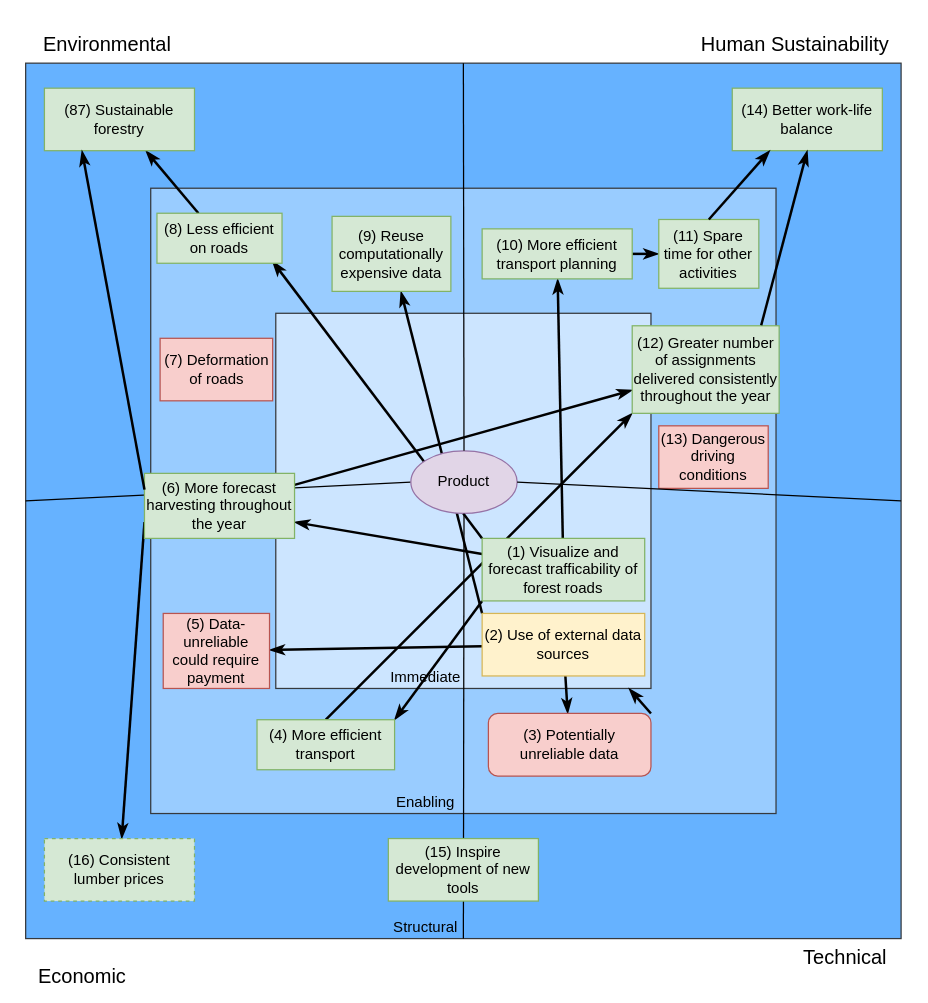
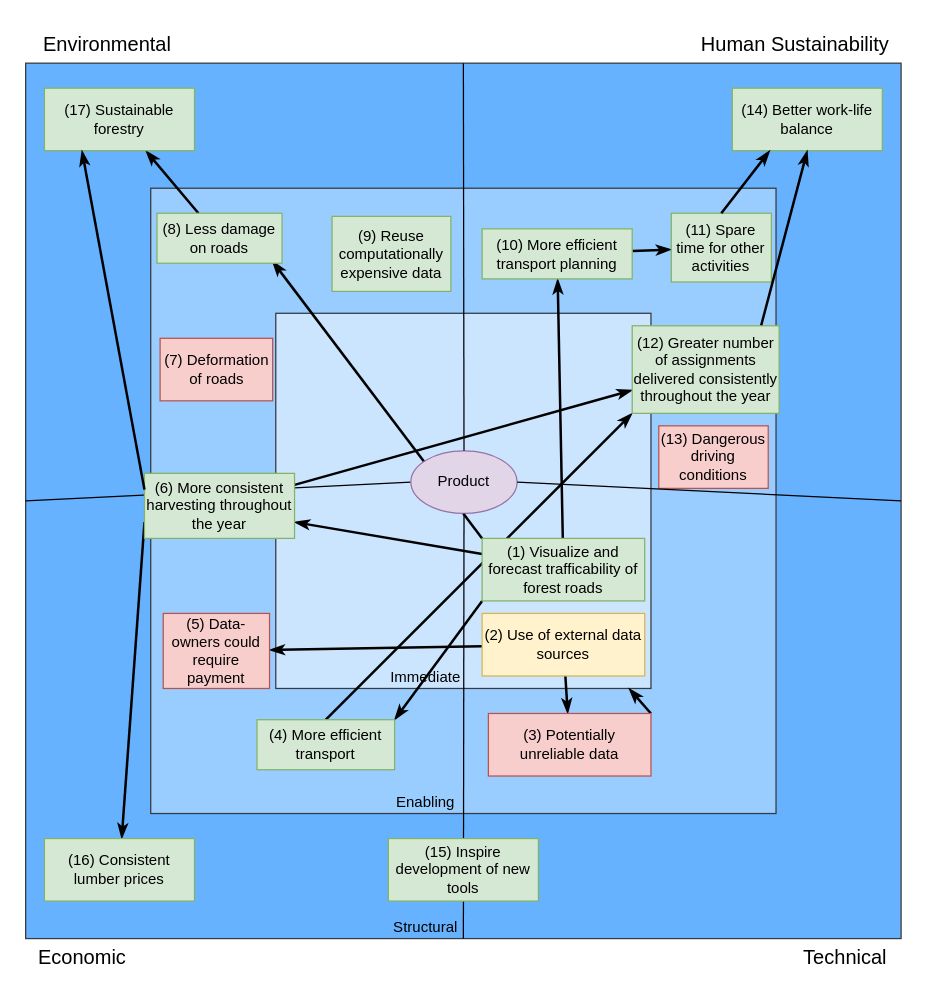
- <mxCell id="27" value="(87) Sustainable forestry" style="rounded=0;whiteSpace=wrap;html=1;fillColor=#d5e8d4;strokeColor=#82b366;" parent="1" vertex="1"><mxGeometry x="35" y="70" width="120" height="50" as="geometry" /></mxCell>
+ <mxCell id="27" value="(17) Sustainable forestry" style="rounded=0;whiteSpace=wrap;html=1;fillColor=#d5e8d4;strokeColor=#82b366;" parent="1" vertex="1"><mxGeometry x="35" y="70" width="120" height="50" as="geometry" /></mxCell>
- <mxCell id="26" value="(8) Less efficient on roads" style="rounded=0;whiteSpace=wrap;html=1;fillColor=#d5e8d4;strokeColor=#82b366;" parent="1" vertex="1"><mxGeometry x="125" y="170" width="100" height="40" as="geometry" /></mxCell>
+ <mxCell id="26" value="(8) Less damage on roads" style="rounded=0;whiteSpace=wrap;html=1;fillColor=#d5e8d4;strokeColor=#82b366;" parent="1" vertex="1"><mxGeometry x="125" y="170" width="100" height="40" as="geometry" /></mxCell>
- <mxCell id="32" value="(11) Spare time for other activities" style="rounded=0;whiteSpace=wrap;html=1;fillColor=#d5e8d4;strokeColor=#82b366;" parent="1" vertex="1"><mxGeometry x="526.25" y="175" width="80" height="55" as="geometry" /></mxCell>
+ <mxCell id="32" value="(11) Spare time for other activities" style="rounded=0;whiteSpace=wrap;html=1;fillColor=#d5e8d4;strokeColor=#82b366;" parent="1" vertex="1"><mxGeometry x="536.25" y="170" width="80" height="55" as="geometry" /></mxCell>
- <mxCell id="15" style="rounded=0;orthogonalLoop=1;jettySize=auto;html=1;elbow=vertical;curved=0;exitX=0;exitY=0;exitDx=0;exitDy=0;strokeWidth=2;jumpStyle=none;endArrow=classicThin;endFill=1;" parent="1" source="33" target="34" edge="1"><mxGeometry relative="1" as="geometry" /></mxCell>
- <mxCell id="30" value="(6) More forecast harvesting throughout the year" style="rounded=0;whiteSpace=wrap;html=1;fillColor=#d5e8d4;strokeColor=#82b366;" parent="1" vertex="1"><mxGeometry x="115" y="378" width="120" height="52" as="geometry" /></mxCell>
+ <mxCell id="30" value="(6) More consistent harvesting throughout the year" style="rounded=0;whiteSpace=wrap;html=1;fillColor=#d5e8d4;strokeColor=#82b366;" parent="1" vertex="1"><mxGeometry x="115" y="378" width="120" height="52" as="geometry" /></mxCell>
- <mxCell id="37" value="(5) Data-unreliable could require payment" style="rounded=0;whiteSpace=wrap;html=1;fillColor=#f8cecc;strokeColor=#b85450;" parent="1" vertex="1"><mxGeometry x="130" y="490" width="85" height="60" as="geometry" /></mxCell>
+ <mxCell id="37" value="(5) Data-owners could require payment" style="rounded=0;whiteSpace=wrap;html=1;fillColor=#f8cecc;strokeColor=#b85450;" parent="1" vertex="1"><mxGeometry x="130" y="490" width="85" height="60" as="geometry" /></mxCell>
- <mxCell id="35" value="(3) Potentially unreliable data" style="whiteSpace=wrap;html=1;fillColor=#f8cecc;strokeColor=#b85450;rounded=1;" parent="1" vertex="1"><mxGeometry x="390" y="570" width="130" height="50" as="geometry" /></mxCell>
+ <mxCell id="35" value="(3) Potentially unreliable data" style="rounded=0;whiteSpace=wrap;html=1;fillColor=#f8cecc;strokeColor=#b85450;" parent="1" vertex="1"><mxGeometry x="390" y="570" width="130" height="50" as="geometry" /></mxCell>
- <mxCell id="29" value="(16) Consistent lumber prices" style="rounded=0;whiteSpace=wrap;html=1;fillColor=#d5e8d4;strokeColor=#82b366;dashed=1;" parent="1" vertex="1"><mxGeometry x="35" y="670" width="120" height="50" as="geometry" /></mxCell>
+ <mxCell id="29" value="(16) Consistent lumber prices" style="rounded=0;whiteSpace=wrap;html=1;fillColor=#d5e8d4;strokeColor=#82b366;" parent="1" vertex="1"><mxGeometry x="35" y="670" width="120" height="50" as="geometry" /></mxCell>
- <mxCell id="24" value="Economic" style="text;html=1;align=center;verticalAlign=middle;resizable=0;points=[];autosize=1;strokeColor=none;fillColor=none;fontSize=16;" parent="1" vertex="1"><mxGeometry x="20" y="765" width="90" height="30" as="geometry" /></mxCell>
+ <mxCell id="24" value="Economic" style="text;html=1;align=center;verticalAlign=middle;resizable=0;points=[];autosize=1;strokeColor=none;fillColor=none;fontSize=16;" parent="1" vertex="1"><mxGeometry x="20" y="750" width="90" height="30" as="geometry" /></mxCell>
